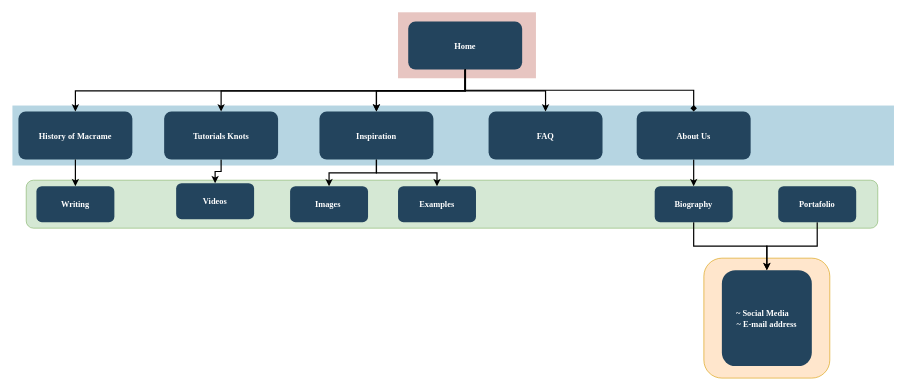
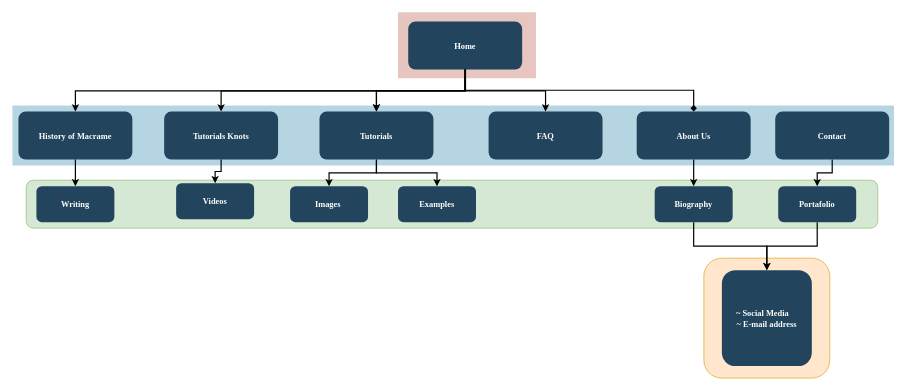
- <mxCell id="12" value="Inspiration" style="rounded=1;fillColor=#23445D;gradientColor=none;strokeColor=none;fontColor=#FFFFFF;fontStyle=1;fontFamily=Tahoma;fontSize=14" parent="1" vertex="1"><mxGeometry x="532" y="185.5" width="190" height="80" as="geometry" /></mxCell>
+ <mxCell id="12" value="Tutorials" style="rounded=1;fillColor=#23445D;gradientColor=none;strokeColor=none;fontColor=#FFFFFF;fontStyle=1;fontFamily=Tahoma;fontSize=14" parent="1" vertex="1"><mxGeometry x="532" y="185.5" width="190" height="80" as="geometry" /></mxCell>
+ <mxCell id="26" value="Contact" style="rounded=1;fillColor=#23445D;gradientColor=none;strokeColor=none;fontColor=#FFFFFF;fontStyle=1;fontFamily=Tahoma;fontSize=14" vertex="1" parent="1"><mxGeometry x="1292" y="185.5" width="190" height="80" as="geometry" /></mxCell>
+ <mxCell id="25" style="edgeStyle=orthogonalEdgeStyle;rounded=0;orthogonalLoop=1;jettySize=auto;html=1;exitX=0.5;exitY=1;exitDx=0;exitDy=0;entryX=0.5;entryY=0;entryDx=0;entryDy=0;strokeWidth=2;" edge="1" parent="1" source="26" target="32"><mxGeometry relative="1" as="geometry" /></mxCell>
